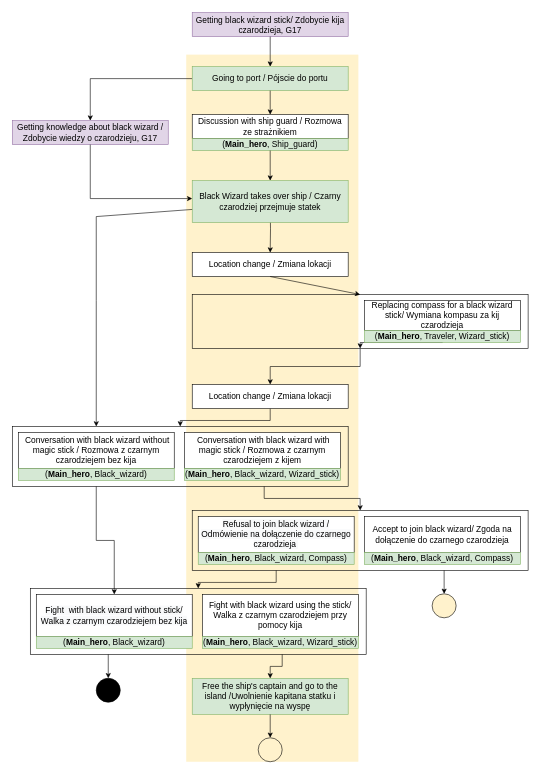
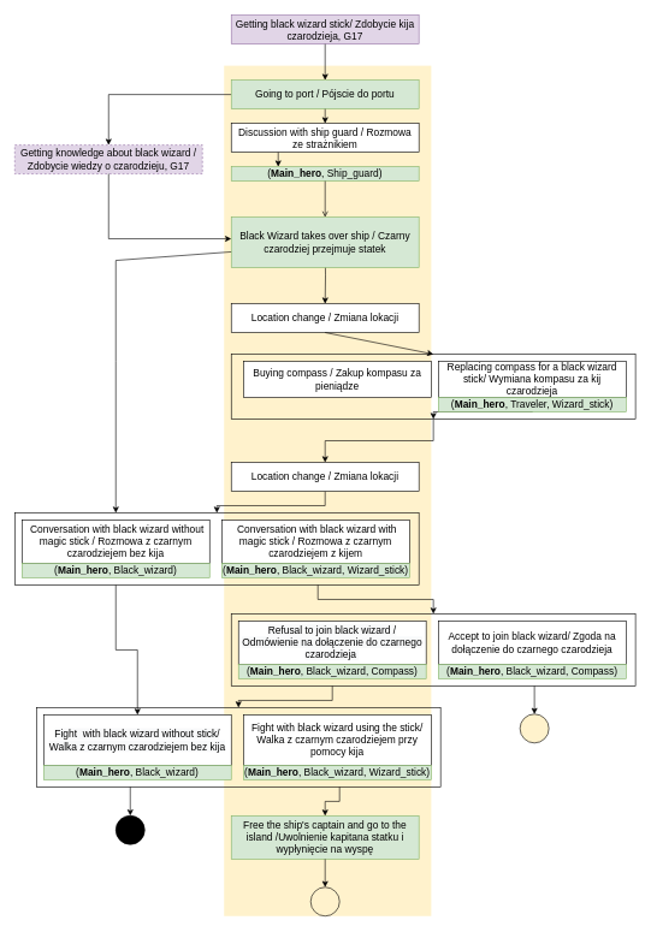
- <mxCell id="7" value="&lt;font face=&quot;arial&quot;&gt;&lt;span style=&quot;font-size: 14px&quot;&gt;Discussion with ship guard / Rozmowa ze strażnikiem&lt;/span&gt;&lt;br&gt;&lt;/font&gt;" style="rounded=0;whiteSpace=wrap;html=1;fillColor=#ffffff;fontSize=14;" parent="1" vertex="1"><mxGeometry x="320" y="190" width="260" height="40" as="geometry" /></mxCell>
+ <mxCell id="7" value="&lt;font face=&quot;arial&quot;&gt;&lt;span style=&quot;font-size: 14px&quot;&gt;Discussion with ship guard / Rozmowa ze strażnikiem&lt;/span&gt;&lt;br&gt;&lt;/font&gt;" style="rounded=0;whiteSpace=wrap;html=1;fillColor=#ffffff;fontSize=14;" parent="1" vertex="1"><mxGeometry x="320" y="170" width="260" height="40" as="geometry" /></mxCell>
- <mxCell id="4" value="&lt;font style=&quot;font-size: 14px&quot;&gt;Getting knowledge about black wizard / Zdobycie wiedzy o czarodzieju, G17&lt;/font&gt;" style="rounded=0;whiteSpace=wrap;html=1;strokeColor=#9673a6;fillColor=#e1d5e7;" parent="1" vertex="1"><mxGeometry x="20" y="200" width="260" height="40" as="geometry" /></mxCell>
+ <mxCell id="4" value="&lt;font style=&quot;font-size: 14px&quot;&gt;Getting knowledge about black wizard / Zdobycie wiedzy o czarodzieju, G17&lt;/font&gt;" style="rounded=0;whiteSpace=wrap;html=1;strokeColor=#9673a6;fillColor=#e1d5e7;dashed=1;" parent="1" vertex="1"><mxGeometry x="20" y="200" width="260" height="40" as="geometry" /></mxCell>
- <mxCell id="14" value="" style="endArrow=classic;html=1;rounded=0;exitX=0.5;exitY=1;exitDx=0;exitDy=0;entryX=0.5;entryY=0;entryDx=0;entryDy=0;" parent="1" source="8" target="60" edge="1"><mxGeometry width="50" height="50" relative="1" as="geometry"><mxPoint x="460" y="160" as="sourcePoint" /><mxPoint x="450" y="280" as="targetPoint" /></mxGeometry></mxCell>
+ <mxCell id="14" value="" style="endArrow=open;html=1;rounded=0;exitX=0.5;exitY=1;exitDx=0;exitDy=0;entryX=0.5;entryY=0;entryDx=0;entryDy=0;" parent="1" source="8" target="60" edge="1"><mxGeometry width="50" height="50" relative="1" as="geometry"><mxPoint x="460" y="160" as="sourcePoint" /><mxPoint x="450" y="280" as="targetPoint" /></mxGeometry></mxCell>
+ <mxCell id="21" value="&lt;font&gt;Buying compass / Zakup kompasu za pieniądze&lt;br style=&quot;font-size: 14px&quot;&gt;&lt;/font&gt;" style="rounded=0;whiteSpace=wrap;html=1;fontSize=14;fontFamily=Helvetica;" parent="1" vertex="1"><mxGeometry x="337" y="500" width="260" height="50" as="geometry" /></mxCell>
